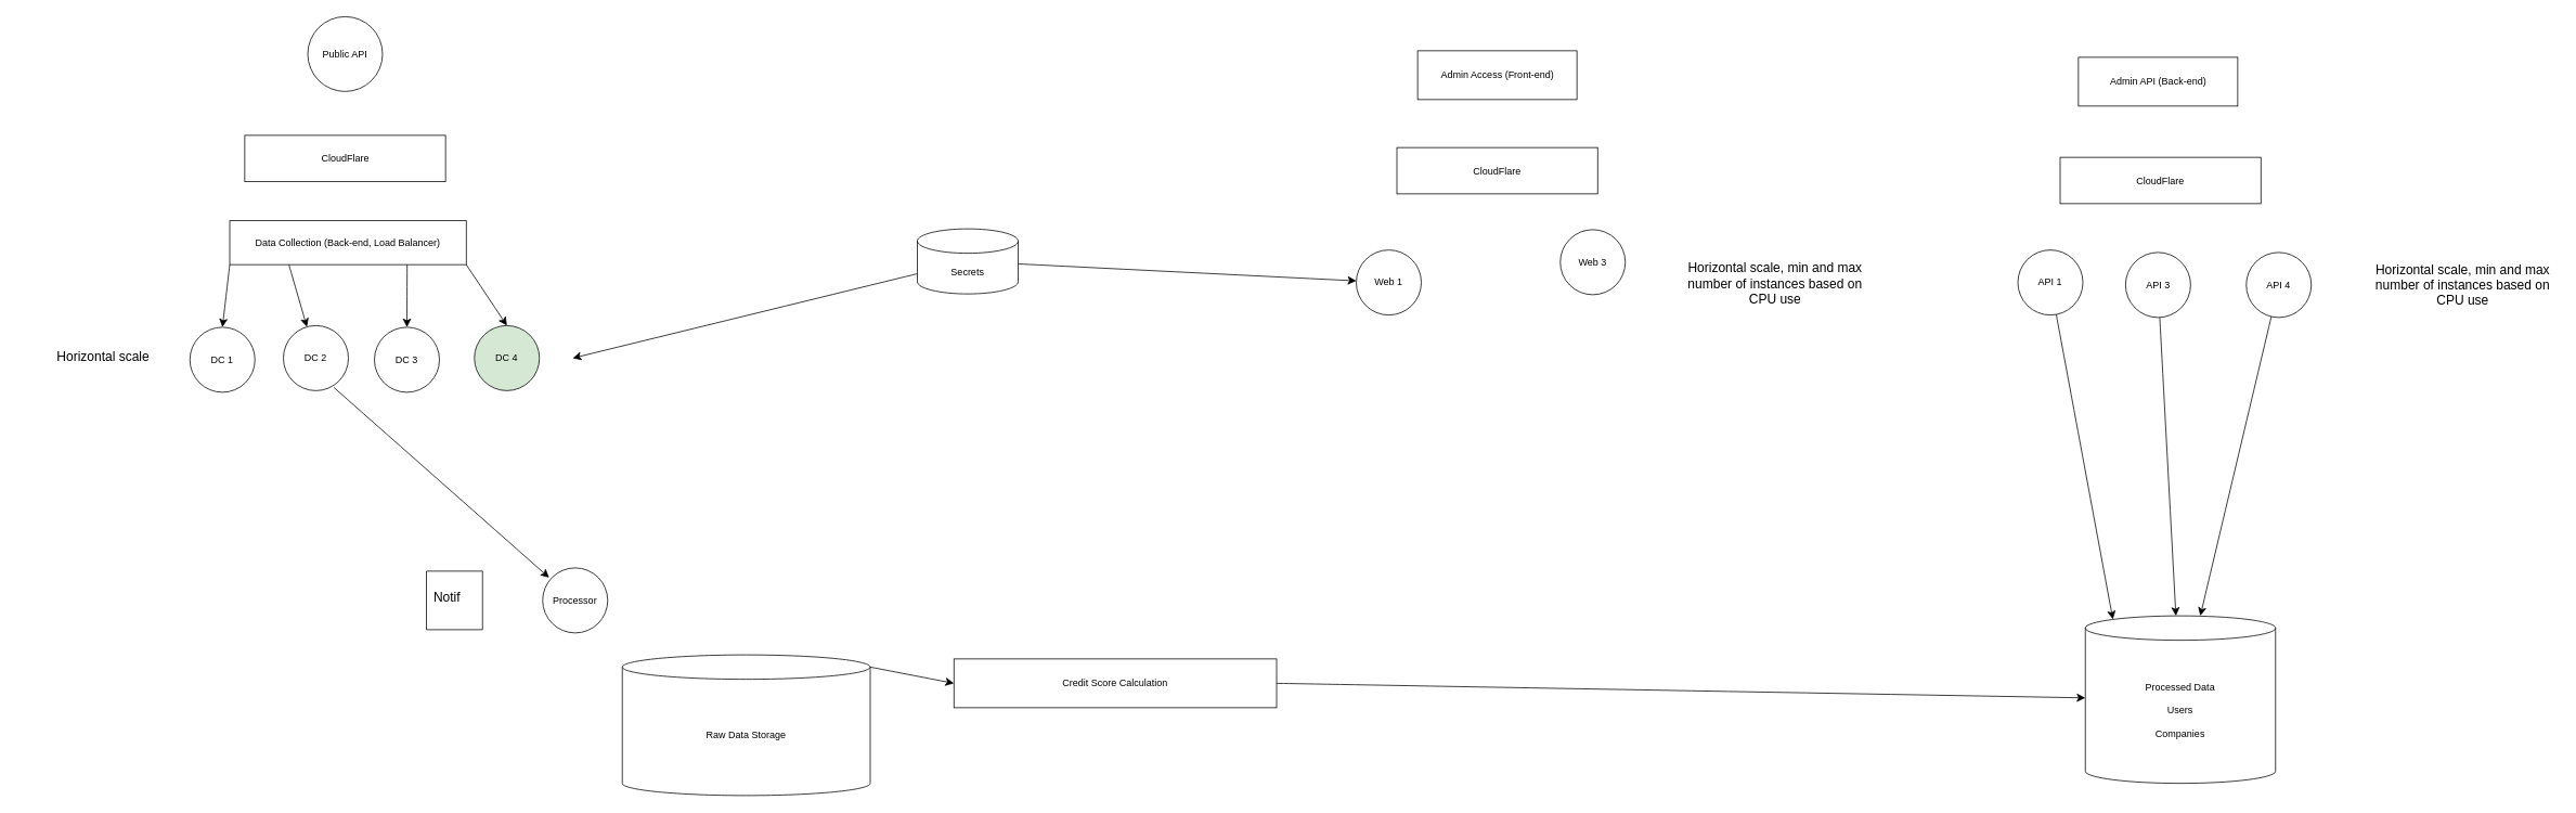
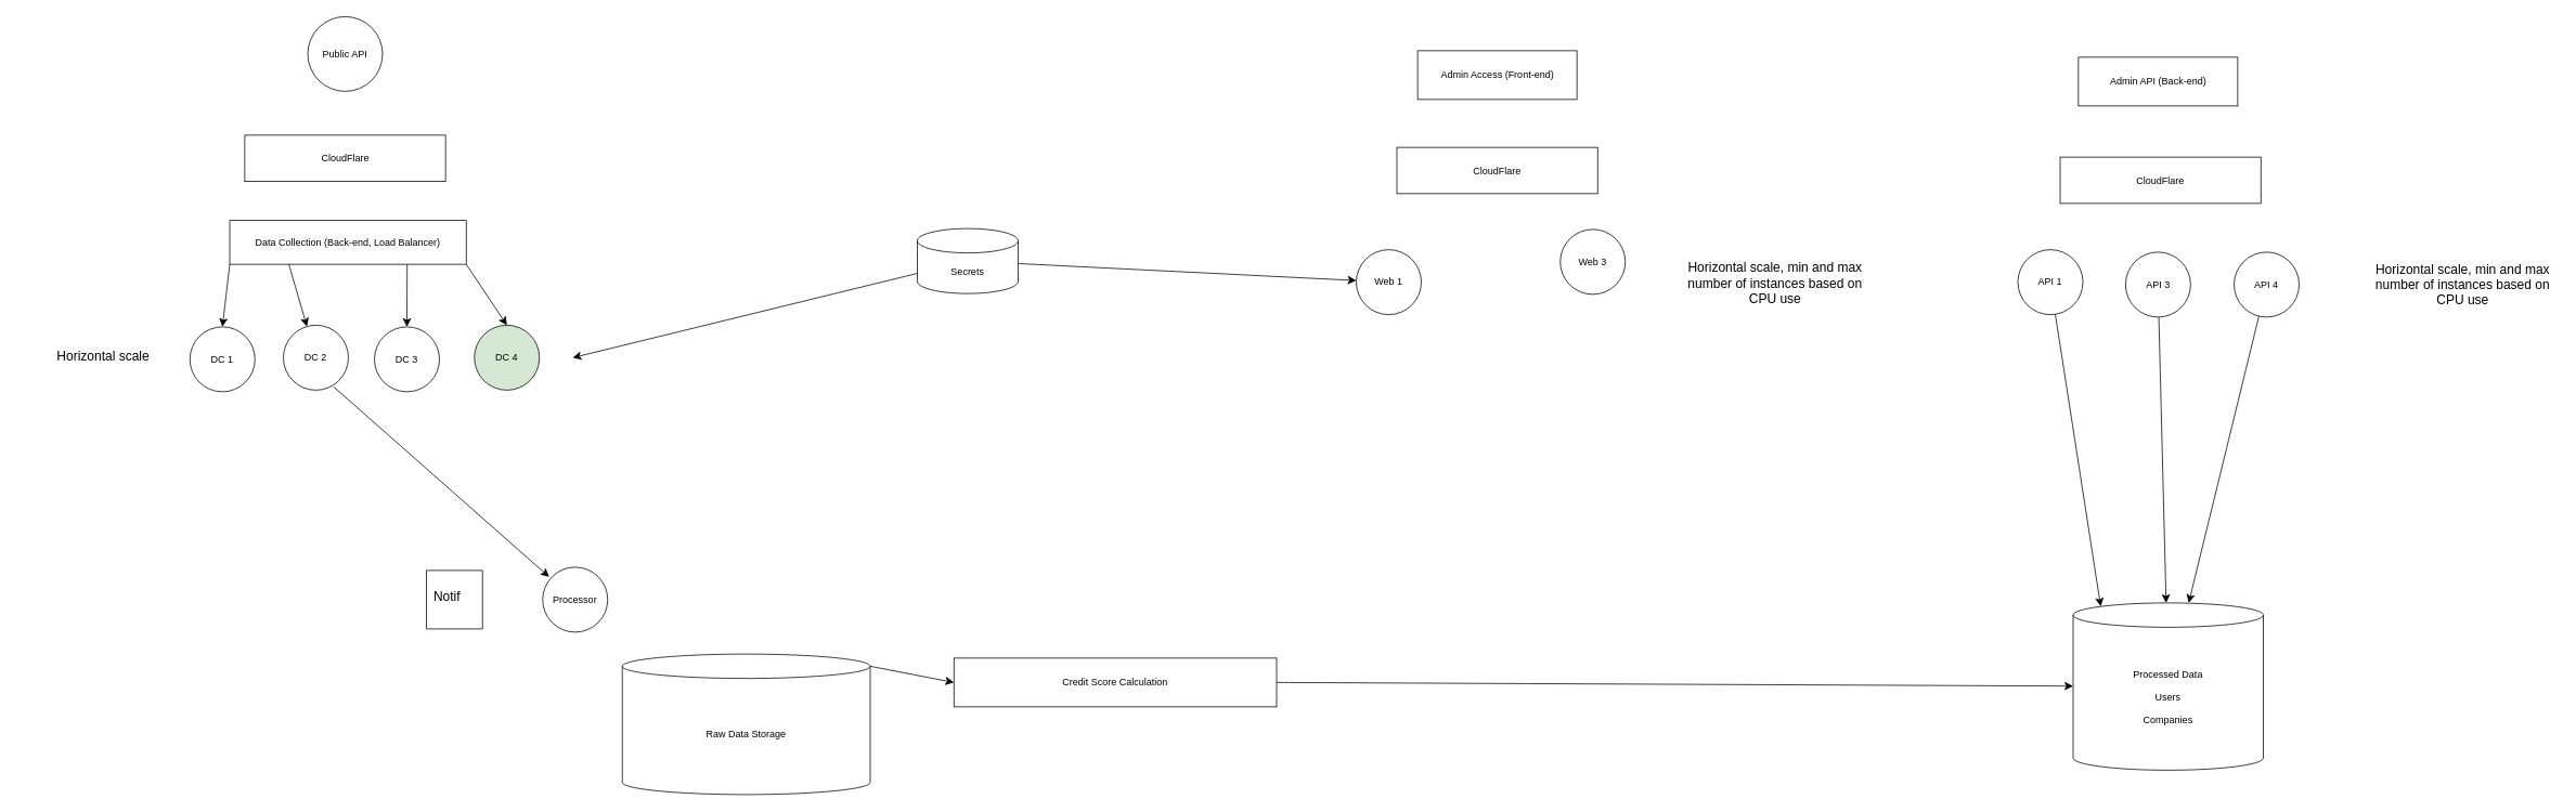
- <mxCell id="35" value="API 4" style="ellipse;whiteSpace=wrap;html=1;aspect=fixed;" vertex="1" parent="1"><mxGeometry x="2763" y="310" width="80" height="80" as="geometry" /></mxCell>
+ <mxCell id="35" value="API 4" style="ellipse;whiteSpace=wrap;html=1;aspect=fixed;" vertex="1" parent="1"><mxGeometry x="2748" y="310" width="80" height="80" as="geometry" /></mxCell>
- <mxCell id="26" value="Processed Data&lt;br&gt;&lt;br&gt;Users&lt;br&gt;&lt;br&gt;Companies" style="shape=cylinder3;whiteSpace=wrap;html=1;boundedLbl=1;backgroundOutline=1;size=15;" vertex="1" parent="1"><mxGeometry x="2565" y="757" width="234" height="206" as="geometry" /></mxCell>
+ <mxCell id="26" value="Processed Data&lt;br&gt;&lt;br&gt;Users&lt;br&gt;&lt;br&gt;Companies" style="shape=cylinder3;whiteSpace=wrap;html=1;boundedLbl=1;backgroundOutline=1;size=15;" vertex="1" parent="1"><mxGeometry x="2550" y="742" width="234" height="206" as="geometry" /></mxCell>
